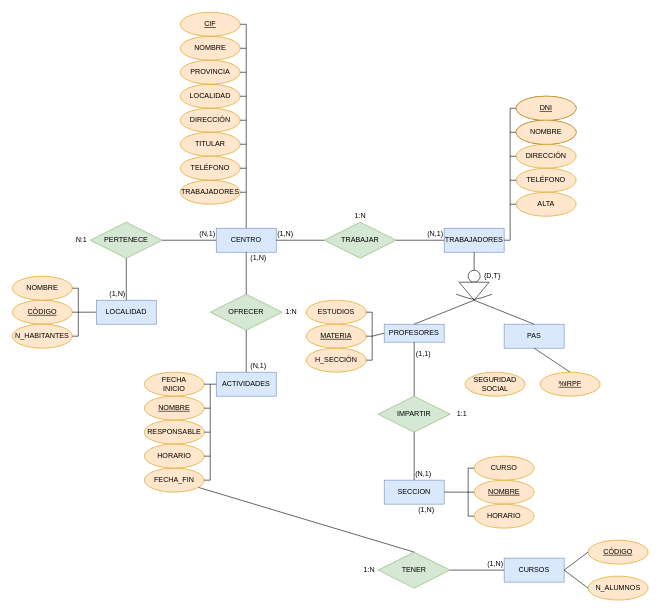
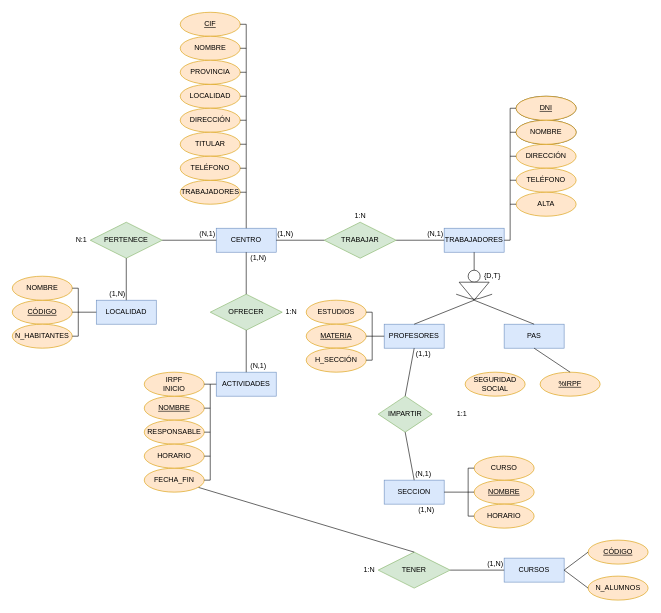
- <mxCell id="21" value="PROFESORES" style="whiteSpace=wrap;html=1;align=center;fillColor=#dae8fc;strokeColor=#6c8ebf;" vertex="1" parent="1"><mxGeometry x="640" y="540" width="100" height="30" as="geometry" /></mxCell>
+ <mxCell id="21" value="PROFESORES" style="whiteSpace=wrap;html=1;align=center;fillColor=#dae8fc;strokeColor=#6c8ebf;" vertex="1" parent="1"><mxGeometry x="640" y="540" width="100" height="40" as="geometry" /></mxCell>
- <mxCell id="52" value="FECHA&lt;br&gt;INICIO" style="ellipse;whiteSpace=wrap;html=1;align=center;fillColor=#ffe6cc;strokeColor=#d79b00;" vertex="1" parent="1"><mxGeometry x="240" y="620" width="100" height="40" as="geometry" /></mxCell>
+ <mxCell id="52" value="IRPF&lt;br&gt;INICIO" style="ellipse;whiteSpace=wrap;html=1;align=center;fillColor=#ffe6cc;strokeColor=#d79b00;" vertex="1" parent="1"><mxGeometry x="240" y="620" width="100" height="40" as="geometry" /></mxCell>
- <mxCell id="23" value="IMPARTIR" style="shape=rhombus;perimeter=rhombusPerimeter;whiteSpace=wrap;html=1;align=center;fillColor=#d5e8d4;strokeColor=#82b366;" vertex="1" parent="1"><mxGeometry x="630" y="660" width="120" height="60" as="geometry" /></mxCell>
+ <mxCell id="23" value="IMPARTIR" style="shape=rhombus;perimeter=rhombusPerimeter;whiteSpace=wrap;html=1;align=center;fillColor=#d5e8d4;strokeColor=#82b366;" vertex="1" parent="1"><mxGeometry x="630" y="660" width="90" height="60" as="geometry" /></mxCell>
